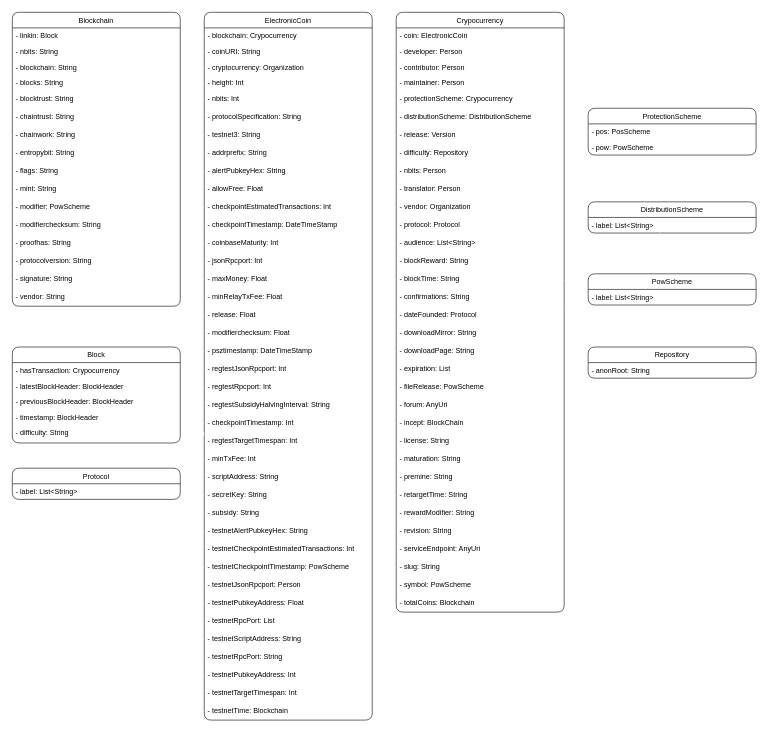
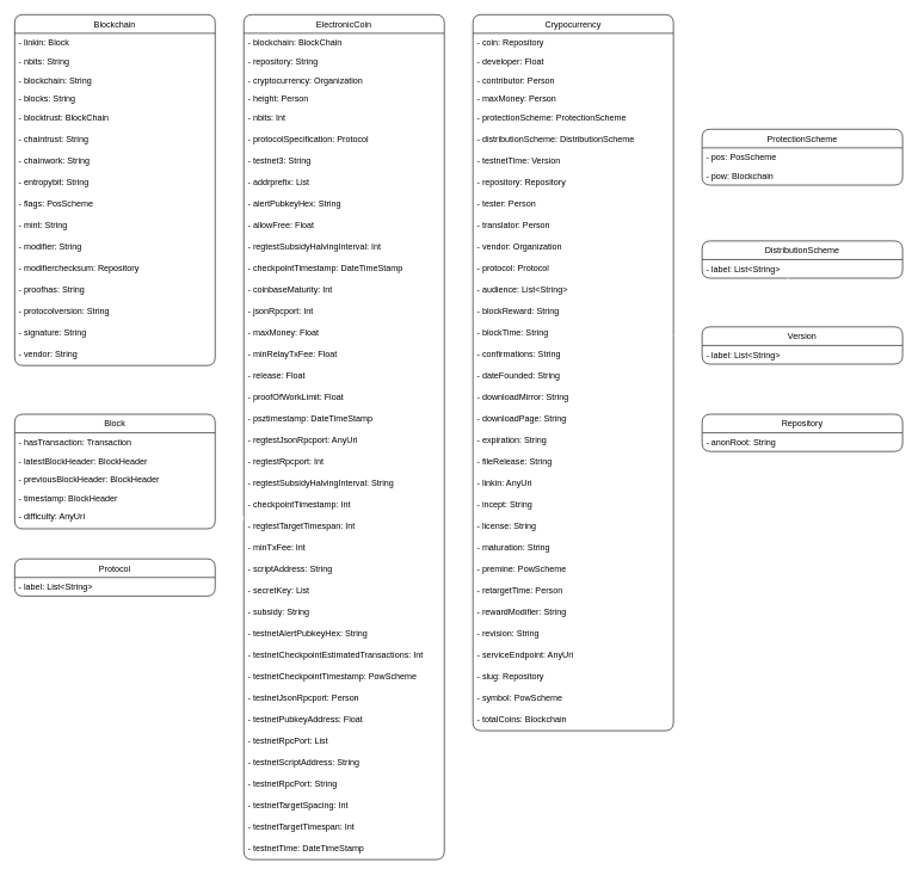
- <mxCell id="27" value="- blockchain: Crypocurrency" style="text;strokeColor=none;fillColor=none;align=left;verticalAlign=top;spacingLeft=4;spacingRight=4;overflow=hidden;rotatable=0;points=[[0,0.5],[1,0.5]];portConstraint=eastwest;" vertex="1" parent="26"><mxGeometry y="26" width="280" height="26" as="geometry" /></mxCell>
+ <mxCell id="27" value="- blockchain: BlockChain" style="text;strokeColor=none;fillColor=none;align=left;verticalAlign=top;spacingLeft=4;spacingRight=4;overflow=hidden;rotatable=0;points=[[0,0.5],[1,0.5]];portConstraint=eastwest;" vertex="1" parent="26"><mxGeometry y="26" width="280" height="26" as="geometry" /></mxCell>
- <mxCell id="80" value="- coin: ElectronicCoin" style="text;strokeColor=none;fillColor=none;align=left;verticalAlign=top;spacingLeft=4;spacingRight=4;overflow=hidden;rotatable=0;points=[[0,0.5],[1,0.5]];portConstraint=eastwest;" vertex="1" parent="79"><mxGeometry y="26" width="280" height="26" as="geometry" /></mxCell>
+ <mxCell id="80" value="- coin: Repository" style="text;strokeColor=none;fillColor=none;align=left;verticalAlign=top;spacingLeft=4;spacingRight=4;overflow=hidden;rotatable=0;points=[[0,0.5],[1,0.5]];portConstraint=eastwest;" vertex="1" parent="79"><mxGeometry y="26" width="280" height="26" as="geometry" /></mxCell>
- <mxCell id="28" value="- coinURI: String" style="text;strokeColor=none;fillColor=none;align=left;verticalAlign=top;spacingLeft=4;spacingRight=4;overflow=hidden;rotatable=0;points=[[0,0.5],[1,0.5]];portConstraint=eastwest;" vertex="1" parent="26"><mxGeometry y="52" width="280" height="26" as="geometry" /></mxCell>
+ <mxCell id="28" value="- repository: String" style="text;strokeColor=none;fillColor=none;align=left;verticalAlign=top;spacingLeft=4;spacingRight=4;overflow=hidden;rotatable=0;points=[[0,0.5],[1,0.5]];portConstraint=eastwest;" vertex="1" parent="26"><mxGeometry y="52" width="280" height="26" as="geometry" /></mxCell>
- <mxCell id="81" value="- developer: Person" style="text;strokeColor=none;fillColor=none;align=left;verticalAlign=top;spacingLeft=4;spacingRight=4;overflow=hidden;rotatable=0;points=[[0,0.5],[1,0.5]];portConstraint=eastwest;" vertex="1" parent="79"><mxGeometry y="52" width="280" height="26" as="geometry" /></mxCell>
+ <mxCell id="81" value="- developer: Float" style="text;strokeColor=none;fillColor=none;align=left;verticalAlign=top;spacingLeft=4;spacingRight=4;overflow=hidden;rotatable=0;points=[[0,0.5],[1,0.5]];portConstraint=eastwest;" vertex="1" parent="79"><mxGeometry y="52" width="280" height="26" as="geometry" /></mxCell>
- <mxCell id="30" value="- height: Int" style="text;strokeColor=none;fillColor=none;align=left;verticalAlign=top;spacingLeft=4;spacingRight=4;overflow=hidden;rotatable=0;points=[[0,0.5],[1,0.5]];portConstraint=eastwest;" vertex="1" parent="26"><mxGeometry y="104" width="280" height="26" as="geometry" /></mxCell>
+ <mxCell id="30" value="- height: Person" style="text;strokeColor=none;fillColor=none;align=left;verticalAlign=top;spacingLeft=4;spacingRight=4;overflow=hidden;rotatable=0;points=[[0,0.5],[1,0.5]];portConstraint=eastwest;" vertex="1" parent="26"><mxGeometry y="104" width="280" height="26" as="geometry" /></mxCell>
- <mxCell id="83" value="- maintainer: Person" style="text;strokeColor=none;fillColor=none;align=left;verticalAlign=top;spacingLeft=4;spacingRight=4;overflow=hidden;rotatable=0;points=[[0,0.5],[1,0.5]];portConstraint=eastwest;" vertex="1" parent="79"><mxGeometry y="104" width="280" height="26" as="geometry" /></mxCell>
+ <mxCell id="83" value="- maxMoney: Person" style="text;strokeColor=none;fillColor=none;align=left;verticalAlign=top;spacingLeft=4;spacingRight=4;overflow=hidden;rotatable=0;points=[[0,0.5],[1,0.5]];portConstraint=eastwest;" vertex="1" parent="79"><mxGeometry y="104" width="280" height="26" as="geometry" /></mxCell>
- <mxCell id="13" value="- blocktrust: String" style="text;strokeColor=none;fillColor=none;align=left;verticalAlign=top;spacingLeft=4;spacingRight=4;overflow=hidden;rotatable=0;points=[[0,0.5],[1,0.5]];portConstraint=eastwest;" vertex="1" parent="8"><mxGeometry y="130" width="280" height="30" as="geometry" /></mxCell>
+ <mxCell id="13" value="- blocktrust: BlockChain" style="text;strokeColor=none;fillColor=none;align=left;verticalAlign=top;spacingLeft=4;spacingRight=4;overflow=hidden;rotatable=0;points=[[0,0.5],[1,0.5]];portConstraint=eastwest;" vertex="1" parent="8"><mxGeometry y="130" width="280" height="30" as="geometry" /></mxCell>
- <mxCell id="84" value="- protectionScheme: Crypocurrency" style="text;strokeColor=none;fillColor=none;align=left;verticalAlign=top;spacingLeft=4;spacingRight=4;overflow=hidden;rotatable=0;points=[[0,0.5],[1,0.5]];portConstraint=eastwest;" vertex="1" parent="79"><mxGeometry y="130" width="280" height="30" as="geometry" /></mxCell>
+ <mxCell id="84" value="- protectionScheme: ProtectionScheme" style="text;strokeColor=none;fillColor=none;align=left;verticalAlign=top;spacingLeft=4;spacingRight=4;overflow=hidden;rotatable=0;points=[[0,0.5],[1,0.5]];portConstraint=eastwest;" vertex="1" parent="79"><mxGeometry y="130" width="280" height="30" as="geometry" /></mxCell>
- <mxCell id="32" value="- protocolSpecification: String" style="text;strokeColor=none;fillColor=none;align=left;verticalAlign=top;spacingLeft=4;spacingRight=4;overflow=hidden;rotatable=0;points=[[0,0.5],[1,0.5]];portConstraint=eastwest;" vertex="1" parent="26"><mxGeometry y="160" width="280" height="30" as="geometry" /></mxCell>
+ <mxCell id="32" value="- protocolSpecification: Protocol" style="text;strokeColor=none;fillColor=none;align=left;verticalAlign=top;spacingLeft=4;spacingRight=4;overflow=hidden;rotatable=0;points=[[0,0.5],[1,0.5]];portConstraint=eastwest;" vertex="1" parent="26"><mxGeometry y="160" width="280" height="30" as="geometry" /></mxCell>
- <mxCell id="86" value="- release: Version" style="text;strokeColor=none;fillColor=none;align=left;verticalAlign=top;spacingLeft=4;spacingRight=4;overflow=hidden;rotatable=0;points=[[0,0.5],[1,0.5]];portConstraint=eastwest;" vertex="1" parent="79"><mxGeometry y="190" width="280" height="30" as="geometry" /></mxCell>
+ <mxCell id="86" value="- testnetTime: Version" style="text;strokeColor=none;fillColor=none;align=left;verticalAlign=top;spacingLeft=4;spacingRight=4;overflow=hidden;rotatable=0;points=[[0,0.5],[1,0.5]];portConstraint=eastwest;" vertex="1" parent="79"><mxGeometry y="190" width="280" height="30" as="geometry" /></mxCell>
- <mxCell id="68" value="- pow: PowScheme" style="text;strokeColor=none;fillColor=none;align=left;verticalAlign=top;spacingLeft=4;spacingRight=4;overflow=hidden;rotatable=0;points=[[0,0.5],[1,0.5]];portConstraint=eastwest;" vertex="1" parent="66"><mxGeometry y="52" width="280" height="26" as="geometry" /></mxCell>
+ <mxCell id="68" value="- pow: Blockchain" style="text;strokeColor=none;fillColor=none;align=left;verticalAlign=top;spacingLeft=4;spacingRight=4;overflow=hidden;rotatable=0;points=[[0,0.5],[1,0.5]];portConstraint=eastwest;" vertex="1" parent="66"><mxGeometry y="52" width="280" height="26" as="geometry" /></mxCell>
- <mxCell id="34" value="- addrprefix: String" style="text;strokeColor=none;fillColor=none;align=left;verticalAlign=top;spacingLeft=4;spacingRight=4;overflow=hidden;rotatable=0;points=[[0,0.5],[1,0.5]];portConstraint=eastwest;" vertex="1" parent="26"><mxGeometry y="220" width="280" height="30" as="geometry" /></mxCell>
+ <mxCell id="34" value="- addrprefix: List" style="text;strokeColor=none;fillColor=none;align=left;verticalAlign=top;spacingLeft=4;spacingRight=4;overflow=hidden;rotatable=0;points=[[0,0.5],[1,0.5]];portConstraint=eastwest;" vertex="1" parent="26"><mxGeometry y="220" width="280" height="30" as="geometry" /></mxCell>
- <mxCell id="87" value="- difficulty: Repository" style="text;strokeColor=none;fillColor=none;align=left;verticalAlign=top;spacingLeft=4;spacingRight=4;overflow=hidden;rotatable=0;points=[[0,0.5],[1,0.5]];portConstraint=eastwest;" vertex="1" parent="79"><mxGeometry y="220" width="280" height="30" as="geometry" /></mxCell>
+ <mxCell id="87" value="- repository: Repository" style="text;strokeColor=none;fillColor=none;align=left;verticalAlign=top;spacingLeft=4;spacingRight=4;overflow=hidden;rotatable=0;points=[[0,0.5],[1,0.5]];portConstraint=eastwest;" vertex="1" parent="79"><mxGeometry y="220" width="280" height="30" as="geometry" /></mxCell>
- <mxCell id="17" value="- flags: String" style="text;strokeColor=none;fillColor=none;align=left;verticalAlign=top;spacingLeft=4;spacingRight=4;overflow=hidden;rotatable=0;points=[[0,0.5],[1,0.5]];portConstraint=eastwest;" vertex="1" parent="8"><mxGeometry y="250" width="280" height="30" as="geometry" /></mxCell>
+ <mxCell id="17" value="- flags: PosScheme" style="text;strokeColor=none;fillColor=none;align=left;verticalAlign=top;spacingLeft=4;spacingRight=4;overflow=hidden;rotatable=0;points=[[0,0.5],[1,0.5]];portConstraint=eastwest;" vertex="1" parent="8"><mxGeometry y="250" width="280" height="30" as="geometry" /></mxCell>
- <mxCell id="88" value="- nbits: Person" style="text;strokeColor=none;fillColor=none;align=left;verticalAlign=top;spacingLeft=4;spacingRight=4;overflow=hidden;rotatable=0;points=[[0,0.5],[1,0.5]];portConstraint=eastwest;" vertex="1" parent="79"><mxGeometry y="250" width="280" height="30" as="geometry" /></mxCell>
+ <mxCell id="88" value="- tester: Person" style="text;strokeColor=none;fillColor=none;align=left;verticalAlign=top;spacingLeft=4;spacingRight=4;overflow=hidden;rotatable=0;points=[[0,0.5],[1,0.5]];portConstraint=eastwest;" vertex="1" parent="79"><mxGeometry y="250" width="280" height="30" as="geometry" /></mxCell>
- <mxCell id="19" value="- modifier: PowScheme" style="text;strokeColor=none;fillColor=none;align=left;verticalAlign=top;spacingLeft=4;spacingRight=4;overflow=hidden;rotatable=0;points=[[0,0.5],[1,0.5]];portConstraint=eastwest;" vertex="1" parent="8"><mxGeometry y="310" width="280" height="30" as="geometry" /></mxCell>
+ <mxCell id="19" value="- modifier: String" style="text;strokeColor=none;fillColor=none;align=left;verticalAlign=top;spacingLeft=4;spacingRight=4;overflow=hidden;rotatable=0;points=[[0,0.5],[1,0.5]];portConstraint=eastwest;" vertex="1" parent="8"><mxGeometry y="310" width="280" height="30" as="geometry" /></mxCell>
- <mxCell id="37" value="- checkpointEstimatedTransactions: Int" style="text;strokeColor=none;fillColor=none;align=left;verticalAlign=top;spacingLeft=4;spacingRight=4;overflow=hidden;rotatable=0;points=[[0,0.5],[1,0.5]];portConstraint=eastwest;" vertex="1" parent="26"><mxGeometry y="310" width="280" height="30" as="geometry" /></mxCell>
+ <mxCell id="37" value="- regtestSubsidyHalvingInterval: Int" style="text;strokeColor=none;fillColor=none;align=left;verticalAlign=top;spacingLeft=4;spacingRight=4;overflow=hidden;rotatable=0;points=[[0,0.5],[1,0.5]];portConstraint=eastwest;" vertex="1" parent="26"><mxGeometry y="310" width="280" height="30" as="geometry" /></mxCell>
- <mxCell id="20" value="- modifierchecksum: String" style="text;strokeColor=none;fillColor=none;align=left;verticalAlign=top;spacingLeft=4;spacingRight=4;overflow=hidden;rotatable=0;points=[[0,0.5],[1,0.5]];portConstraint=eastwest;" vertex="1" parent="8"><mxGeometry y="340" width="280" height="30" as="geometry" /></mxCell>
+ <mxCell id="20" value="- modifierchecksum: Repository" style="text;strokeColor=none;fillColor=none;align=left;verticalAlign=top;spacingLeft=4;spacingRight=4;overflow=hidden;rotatable=0;points=[[0,0.5],[1,0.5]];portConstraint=eastwest;" vertex="1" parent="8"><mxGeometry y="340" width="280" height="30" as="geometry" /></mxCell>
- <mxCell id="71" value="PowScheme" style="swimlane;fontStyle=0;childLayout=stackLayout;horizontal=1;startSize=26;fillColor=default;horizontalStack=0;resizeParent=1;resizeParentMax=0;resizeLast=0;collapsible=1;marginBottom=0;rounded=1;shadow=0;sketch=0;glass=0;swimlaneFillColor=default;" vertex="1" parent="1"><mxGeometry x="980" y="456" width="280" height="52" as="geometry" /></mxCell>
+ <mxCell id="71" value="Version" style="swimlane;fontStyle=0;childLayout=stackLayout;horizontal=1;startSize=26;fillColor=default;horizontalStack=0;resizeParent=1;resizeParentMax=0;resizeLast=0;collapsible=1;marginBottom=0;rounded=1;shadow=0;sketch=0;glass=0;swimlaneFillColor=default;" vertex="1" parent="1"><mxGeometry x="980" y="456" width="280" height="52" as="geometry" /></mxCell>
- <mxCell id="96" value="- dateFounded: Protocol" style="text;strokeColor=none;fillColor=none;align=left;verticalAlign=top;spacingLeft=4;spacingRight=4;overflow=hidden;rotatable=0;points=[[0,0.5],[1,0.5]];portConstraint=eastwest;" vertex="1" parent="79"><mxGeometry y="490" width="280" height="30" as="geometry" /></mxCell>
+ <mxCell id="96" value="- dateFounded: String" style="text;strokeColor=none;fillColor=none;align=left;verticalAlign=top;spacingLeft=4;spacingRight=4;overflow=hidden;rotatable=0;points=[[0,0.5],[1,0.5]];portConstraint=eastwest;" vertex="1" parent="79"><mxGeometry y="490" width="280" height="30" as="geometry" /></mxCell>
- <mxCell id="44" value="- modifierchecksum: Float" style="text;strokeColor=none;fillColor=none;align=left;verticalAlign=top;spacingLeft=4;spacingRight=4;overflow=hidden;rotatable=0;points=[[0,0.5],[1,0.5]];portConstraint=eastwest;" vertex="1" parent="26"><mxGeometry y="520" width="280" height="30" as="geometry" /></mxCell>
+ <mxCell id="44" value="- proofOfWorkLimit: Float" style="text;strokeColor=none;fillColor=none;align=left;verticalAlign=top;spacingLeft=4;spacingRight=4;overflow=hidden;rotatable=0;points=[[0,0.5],[1,0.5]];portConstraint=eastwest;" vertex="1" parent="26"><mxGeometry y="520" width="280" height="30" as="geometry" /></mxCell>
- <mxCell id="46" value="- regtestJsonRpcport: Int" style="text;strokeColor=none;fillColor=none;align=left;verticalAlign=top;spacingLeft=4;spacingRight=4;overflow=hidden;rotatable=0;points=[[0,0.5],[1,0.5]];portConstraint=eastwest;" vertex="1" parent="26"><mxGeometry y="580" width="280" height="30" as="geometry" /></mxCell>
+ <mxCell id="46" value="- regtestJsonRpcport: AnyUri" style="text;strokeColor=none;fillColor=none;align=left;verticalAlign=top;spacingLeft=4;spacingRight=4;overflow=hidden;rotatable=0;points=[[0,0.5],[1,0.5]];portConstraint=eastwest;" vertex="1" parent="26"><mxGeometry y="580" width="280" height="30" as="geometry" /></mxCell>
- <mxCell id="99" value="- expiration: List&#10;" style="text;strokeColor=none;fillColor=none;align=left;verticalAlign=top;spacingLeft=4;spacingRight=4;overflow=hidden;rotatable=0;points=[[0,0.5],[1,0.5]];portConstraint=eastwest;" vertex="1" parent="79"><mxGeometry y="580" width="280" height="30" as="geometry" /></mxCell>
+ <mxCell id="99" value="- expiration: String&#10;" style="text;strokeColor=none;fillColor=none;align=left;verticalAlign=top;spacingLeft=4;spacingRight=4;overflow=hidden;rotatable=0;points=[[0,0.5],[1,0.5]];portConstraint=eastwest;" vertex="1" parent="79"><mxGeometry y="580" width="280" height="30" as="geometry" /></mxCell>
- <mxCell id="3" value="- hasTransaction: Crypocurrency" style="text;strokeColor=none;fillColor=none;align=left;verticalAlign=top;spacingLeft=4;spacingRight=4;overflow=hidden;rotatable=0;points=[[0,0.5],[1,0.5]];portConstraint=eastwest;" vertex="1" parent="2"><mxGeometry y="26" width="280" height="26" as="geometry" /></mxCell>
+ <mxCell id="3" value="- hasTransaction: Transaction" style="text;strokeColor=none;fillColor=none;align=left;verticalAlign=top;spacingLeft=4;spacingRight=4;overflow=hidden;rotatable=0;points=[[0,0.5],[1,0.5]];portConstraint=eastwest;" vertex="1" parent="2"><mxGeometry y="26" width="280" height="26" as="geometry" /></mxCell>
- <mxCell id="100" value="- fileRelease: PowScheme" style="text;strokeColor=none;fillColor=none;align=left;verticalAlign=top;spacingLeft=4;spacingRight=4;overflow=hidden;rotatable=0;points=[[0,0.5],[1,0.5]];portConstraint=eastwest;" vertex="1" parent="79"><mxGeometry y="610" width="280" height="30" as="geometry" /></mxCell>
+ <mxCell id="100" value="- fileRelease: String" style="text;strokeColor=none;fillColor=none;align=left;verticalAlign=top;spacingLeft=4;spacingRight=4;overflow=hidden;rotatable=0;points=[[0,0.5],[1,0.5]];portConstraint=eastwest;" vertex="1" parent="79"><mxGeometry y="610" width="280" height="30" as="geometry" /></mxCell>
- <mxCell id="101" value="- forum: AnyUri" style="text;strokeColor=none;fillColor=none;align=left;verticalAlign=top;spacingLeft=4;spacingRight=4;overflow=hidden;rotatable=0;points=[[0,0.5],[1,0.5]];portConstraint=eastwest;" vertex="1" parent="79"><mxGeometry y="640" width="280" height="30" as="geometry" /></mxCell>
+ <mxCell id="101" value="- linkin: AnyUri" style="text;strokeColor=none;fillColor=none;align=left;verticalAlign=top;spacingLeft=4;spacingRight=4;overflow=hidden;rotatable=0;points=[[0,0.5],[1,0.5]];portConstraint=eastwest;" vertex="1" parent="79"><mxGeometry y="640" width="280" height="30" as="geometry" /></mxCell>
- <mxCell id="102" value="- incept: BlockChain" style="text;strokeColor=none;fillColor=none;align=left;verticalAlign=top;spacingLeft=4;spacingRight=4;overflow=hidden;rotatable=0;points=[[0,0.5],[1,0.5]];portConstraint=eastwest;" vertex="1" parent="79"><mxGeometry y="670" width="280" height="30" as="geometry" /></mxCell>
+ <mxCell id="102" value="- incept: String" style="text;strokeColor=none;fillColor=none;align=left;verticalAlign=top;spacingLeft=4;spacingRight=4;overflow=hidden;rotatable=0;points=[[0,0.5],[1,0.5]];portConstraint=eastwest;" vertex="1" parent="79"><mxGeometry y="670" width="280" height="30" as="geometry" /></mxCell>
- <mxCell id="7" value="- difficulty: String" style="text;strokeColor=none;fillColor=none;align=left;verticalAlign=top;spacingLeft=4;spacingRight=4;overflow=hidden;rotatable=0;points=[[0,0.5],[1,0.5]];portConstraint=eastwest;" vertex="1" parent="2"><mxGeometry y="130" width="280" height="30" as="geometry" /></mxCell>
+ <mxCell id="7" value="- difficulty: AnyUri" style="text;strokeColor=none;fillColor=none;align=left;verticalAlign=top;spacingLeft=4;spacingRight=4;overflow=hidden;rotatable=0;points=[[0,0.5],[1,0.5]];portConstraint=eastwest;" vertex="1" parent="2"><mxGeometry y="130" width="280" height="30" as="geometry" /></mxCell>
- <mxCell id="105" value="- premine: String" style="text;strokeColor=none;fillColor=none;align=left;verticalAlign=top;spacingLeft=4;spacingRight=4;overflow=hidden;rotatable=0;points=[[0,0.5],[1,0.5]];portConstraint=eastwest;" vertex="1" parent="79"><mxGeometry y="760" width="280" height="30" as="geometry" /></mxCell>
+ <mxCell id="105" value="- premine: PowScheme" style="text;strokeColor=none;fillColor=none;align=left;verticalAlign=top;spacingLeft=4;spacingRight=4;overflow=hidden;rotatable=0;points=[[0,0.5],[1,0.5]];portConstraint=eastwest;" vertex="1" parent="79"><mxGeometry y="760" width="280" height="30" as="geometry" /></mxCell>
- <mxCell id="53" value="- secretKey: String" style="text;strokeColor=none;fillColor=none;align=left;verticalAlign=top;spacingLeft=4;spacingRight=4;overflow=hidden;rotatable=0;points=[[0,0.5],[1,0.5]];portConstraint=eastwest;" vertex="1" parent="26"><mxGeometry y="790" width="280" height="30" as="geometry" /></mxCell>
+ <mxCell id="53" value="- secretKey: List" style="text;strokeColor=none;fillColor=none;align=left;verticalAlign=top;spacingLeft=4;spacingRight=4;overflow=hidden;rotatable=0;points=[[0,0.5],[1,0.5]];portConstraint=eastwest;" vertex="1" parent="26"><mxGeometry y="790" width="280" height="30" as="geometry" /></mxCell>
- <mxCell id="106" value="- retargetTime: String" style="text;strokeColor=none;fillColor=none;align=left;verticalAlign=top;spacingLeft=4;spacingRight=4;overflow=hidden;rotatable=0;points=[[0,0.5],[1,0.5]];portConstraint=eastwest;" vertex="1" parent="79"><mxGeometry y="790" width="280" height="30" as="geometry" /></mxCell>
+ <mxCell id="106" value="- retargetTime: Person" style="text;strokeColor=none;fillColor=none;align=left;verticalAlign=top;spacingLeft=4;spacingRight=4;overflow=hidden;rotatable=0;points=[[0,0.5],[1,0.5]];portConstraint=eastwest;" vertex="1" parent="79"><mxGeometry y="790" width="280" height="30" as="geometry" /></mxCell>
- <mxCell id="110" value="- slug: String" style="text;strokeColor=none;fillColor=none;align=left;verticalAlign=top;spacingLeft=4;spacingRight=4;overflow=hidden;rotatable=0;points=[[0,0.5],[1,0.5]];portConstraint=eastwest;" vertex="1" parent="79"><mxGeometry y="910" width="280" height="30" as="geometry" /></mxCell>
+ <mxCell id="110" value="- slug: Repository" style="text;strokeColor=none;fillColor=none;align=left;verticalAlign=top;spacingLeft=4;spacingRight=4;overflow=hidden;rotatable=0;points=[[0,0.5],[1,0.5]];portConstraint=eastwest;" vertex="1" parent="79"><mxGeometry y="910" width="280" height="30" as="geometry" /></mxCell>
- <mxCell id="63" value="- testnetPubkeyAddress: Int" style="text;strokeColor=none;fillColor=none;align=left;verticalAlign=top;spacingLeft=4;spacingRight=4;overflow=hidden;rotatable=0;points=[[0,0.5],[1,0.5]];portConstraint=eastwest;" vertex="1" parent="26"><mxGeometry y="1090" width="280" height="30" as="geometry" /></mxCell>
+ <mxCell id="63" value="- testnetTargetSpacing: Int" style="text;strokeColor=none;fillColor=none;align=left;verticalAlign=top;spacingLeft=4;spacingRight=4;overflow=hidden;rotatable=0;points=[[0,0.5],[1,0.5]];portConstraint=eastwest;" vertex="1" parent="26"><mxGeometry y="1090" width="280" height="30" as="geometry" /></mxCell>
- <mxCell id="65" value="- testnetTime: Blockchain" style="text;strokeColor=none;fillColor=none;align=left;verticalAlign=top;spacingLeft=4;spacingRight=4;overflow=hidden;rotatable=0;points=[[0,0.5],[1,0.5]];portConstraint=eastwest;" vertex="1" parent="26"><mxGeometry y="1150" width="280" height="30" as="geometry" /></mxCell>
+ <mxCell id="65" value="- testnetTime: DateTimeStamp" style="text;strokeColor=none;fillColor=none;align=left;verticalAlign=top;spacingLeft=4;spacingRight=4;overflow=hidden;rotatable=0;points=[[0,0.5],[1,0.5]];portConstraint=eastwest;" vertex="1" parent="26"><mxGeometry y="1150" width="280" height="30" as="geometry" /></mxCell>
